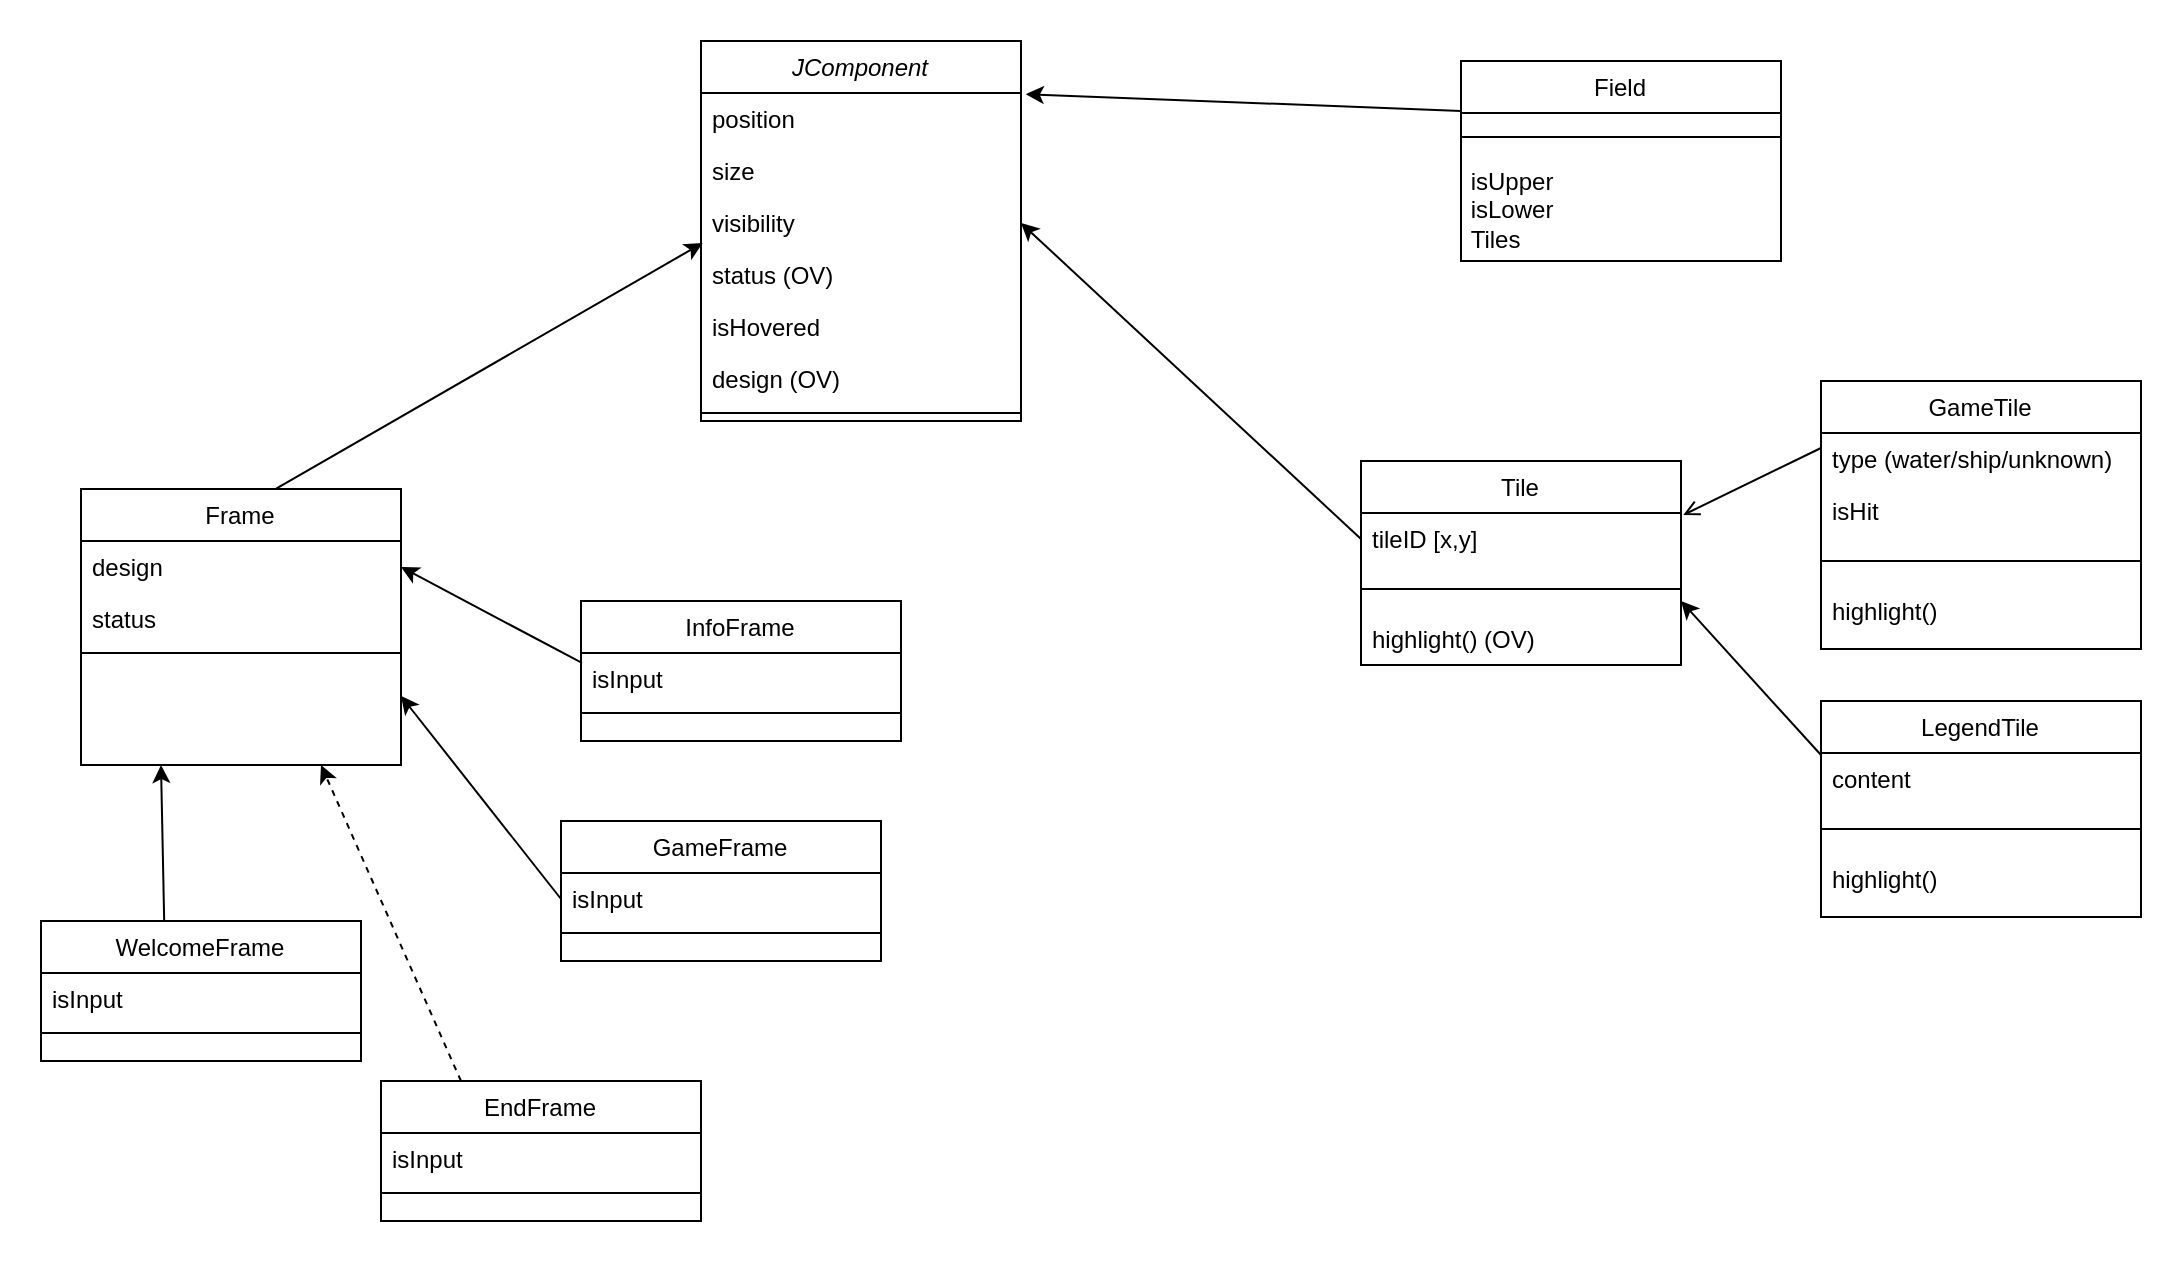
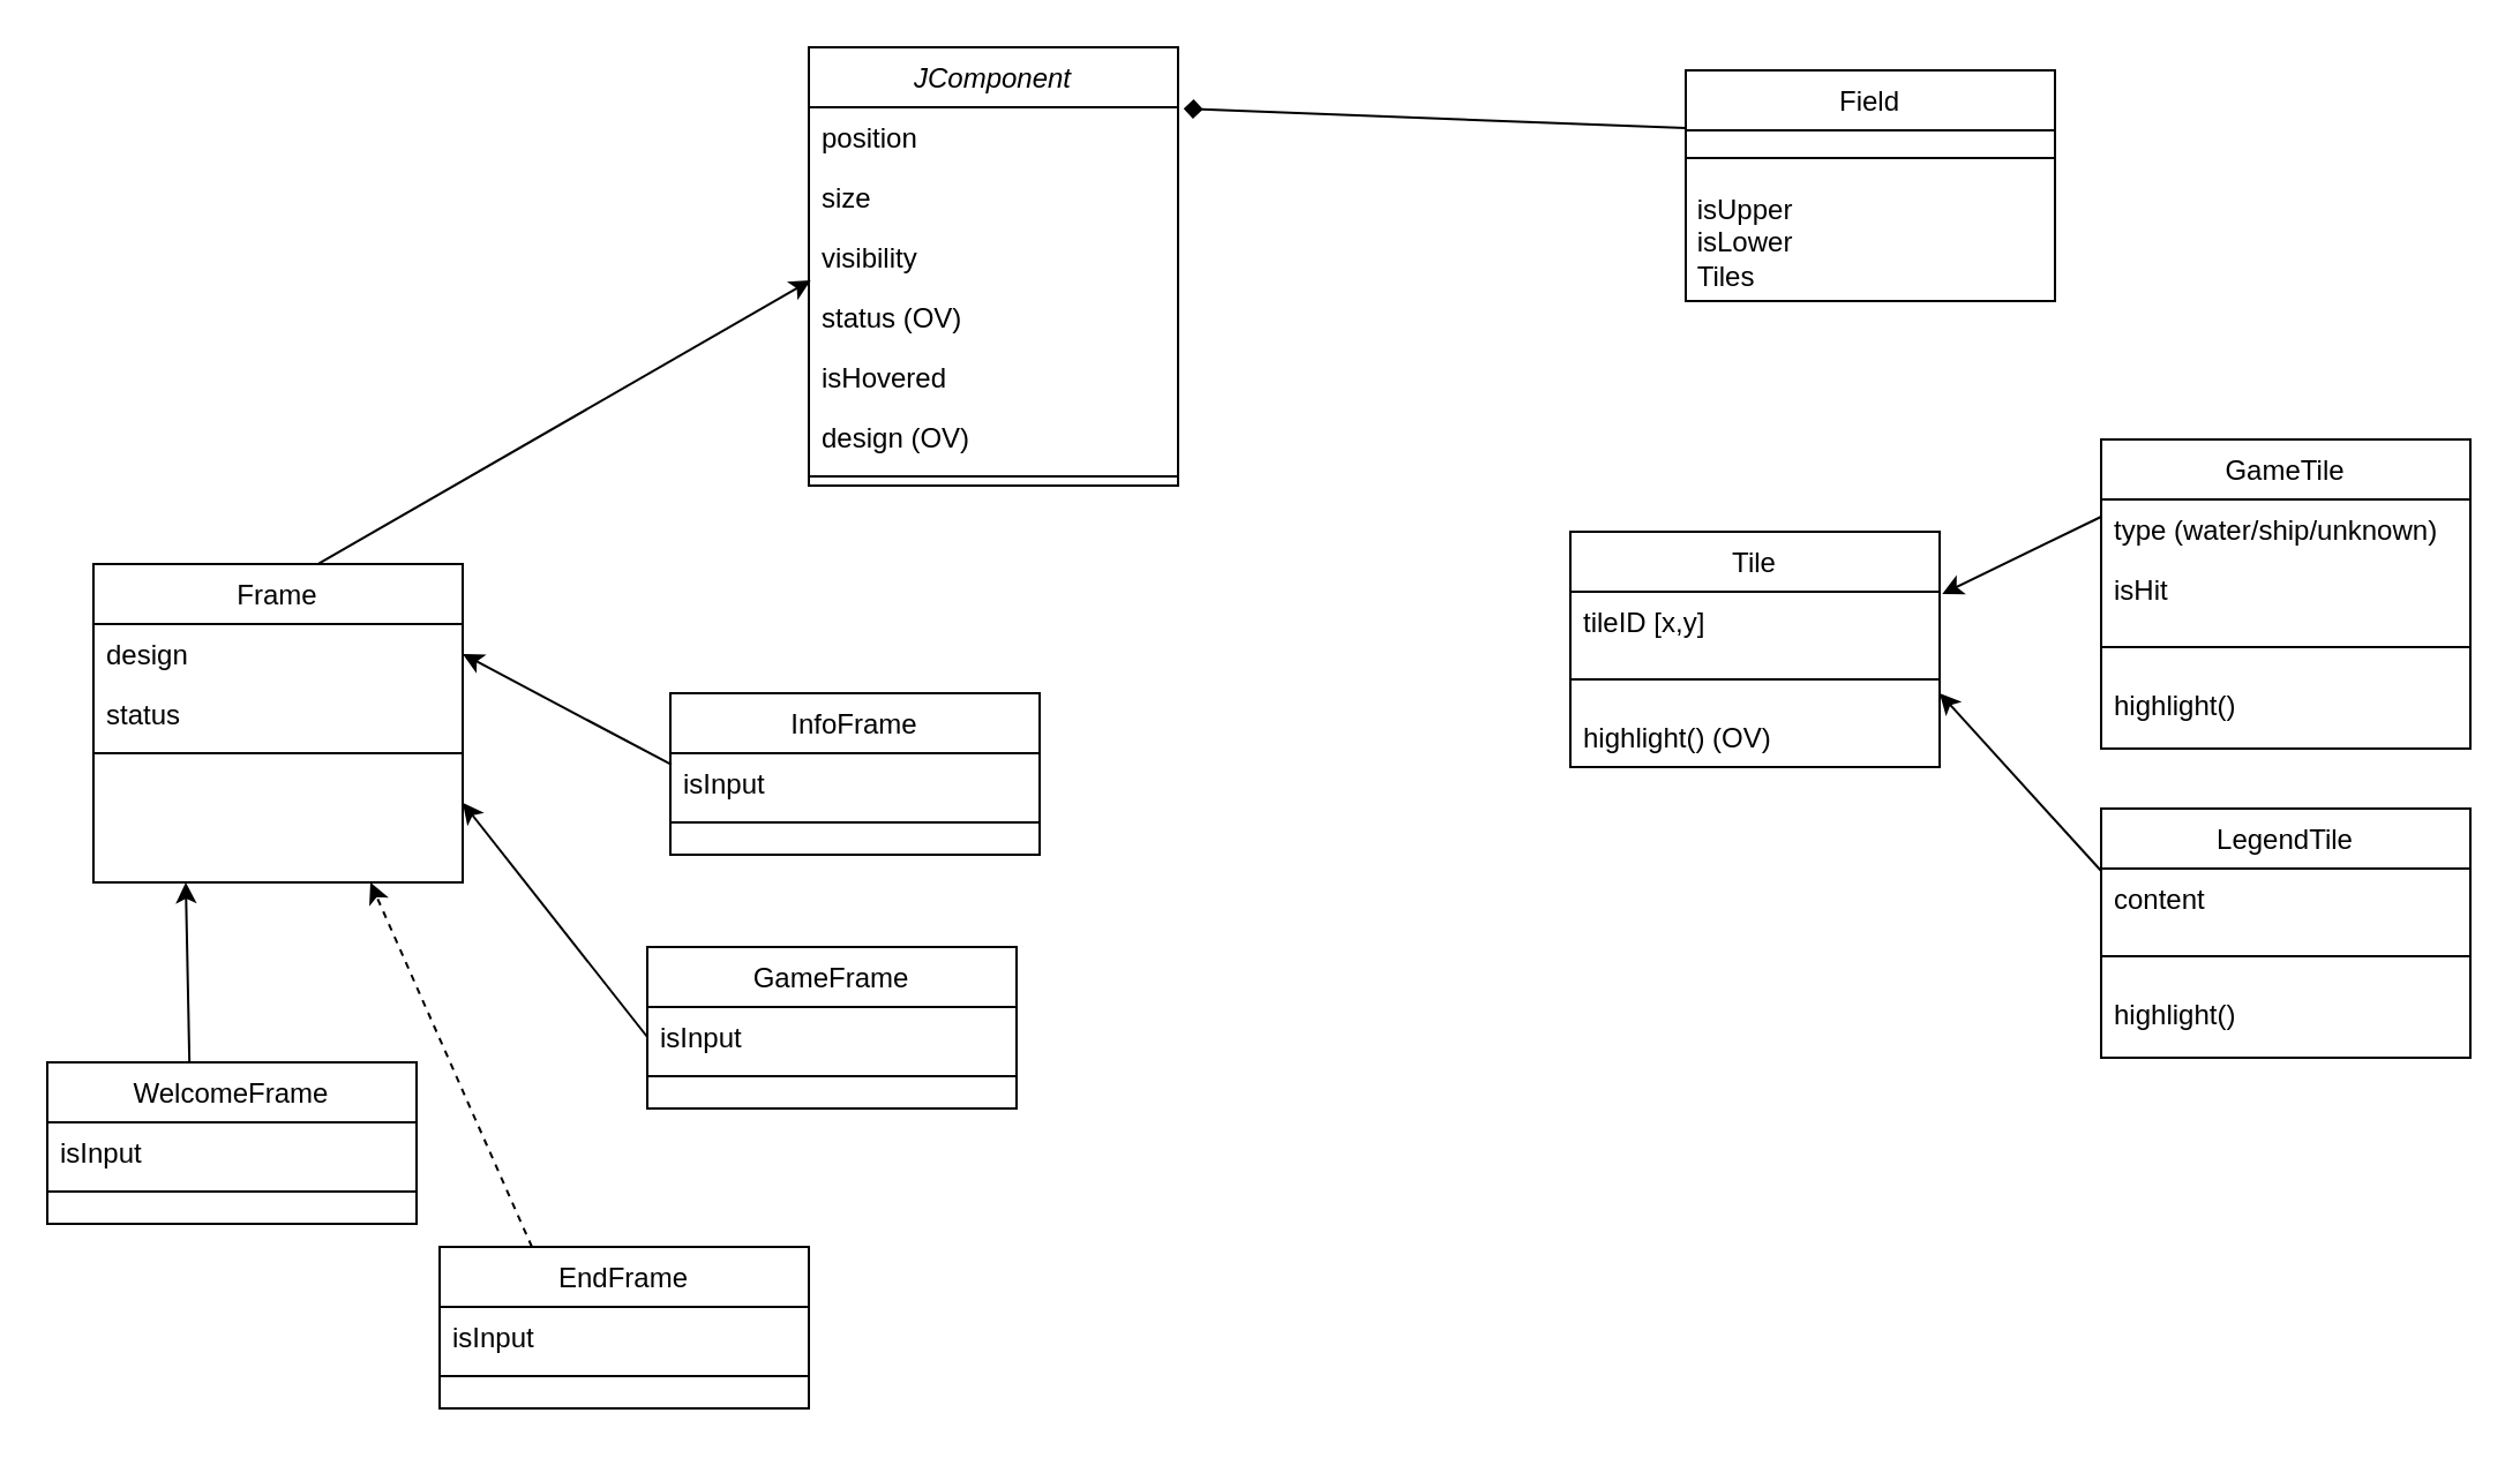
- <mxCell id="34" value="" style="endArrow=classic;html=1;rounded=0;entryX=1.015;entryY=0.023;entryDx=0;entryDy=0;entryPerimeter=0;exitX=0;exitY=0.25;exitDx=0;exitDy=0;" parent="1" source="31" target="3" edge="1"><mxGeometry width="50" height="50" relative="1" as="geometry"><mxPoint x="530" y="160" as="sourcePoint" /><mxPoint x="580" y="110" as="targetPoint" /></mxGeometry></mxCell>
+ <mxCell id="34" value="" style="endArrow=diamond;html=1;rounded=0;entryX=1.015;entryY=0.023;entryDx=0;entryDy=0;entryPerimeter=0;exitX=0;exitY=0.25;exitDx=0;exitDy=0;" parent="1" source="31" target="3" edge="1"><mxGeometry width="50" height="50" relative="1" as="geometry"><mxPoint x="530" y="160" as="sourcePoint" /><mxPoint x="580" y="110" as="targetPoint" /></mxGeometry></mxCell>
- <mxCell id="50" value="" style="endArrow=classic;html=1;rounded=0;entryX=1;entryY=0.5;entryDx=0;entryDy=0;exitX=0;exitY=0.5;exitDx=0;exitDy=0;" parent="1" source="47" target="5" edge="1"><mxGeometry width="50" height="50" relative="1" as="geometry"><mxPoint x="750" y="260" as="sourcePoint" /><mxPoint x="800" y="210" as="targetPoint" /></mxGeometry></mxCell>
- <mxCell id="40" value="" style="endArrow=open;html=1;rounded=0;exitX=0;exitY=0.25;exitDx=0;exitDy=0;entryX=1.007;entryY=0.038;entryDx=0;entryDy=0;entryPerimeter=0;" parent="1" source="35" target="47" edge="1"><mxGeometry width="50" height="50" relative="1" as="geometry"><mxPoint x="640" y="260" as="sourcePoint" /><mxPoint x="780" y="120" as="targetPoint" /></mxGeometry></mxCell>
+ <mxCell id="40" value="" style="endArrow=classic;html=1;rounded=0;exitX=0;exitY=0.25;exitDx=0;exitDy=0;entryX=1.007;entryY=0.038;entryDx=0;entryDy=0;entryPerimeter=0;" parent="1" source="35" target="47" edge="1"><mxGeometry width="50" height="50" relative="1" as="geometry"><mxPoint x="640" y="260" as="sourcePoint" /><mxPoint x="780" y="120" as="targetPoint" /></mxGeometry></mxCell>
